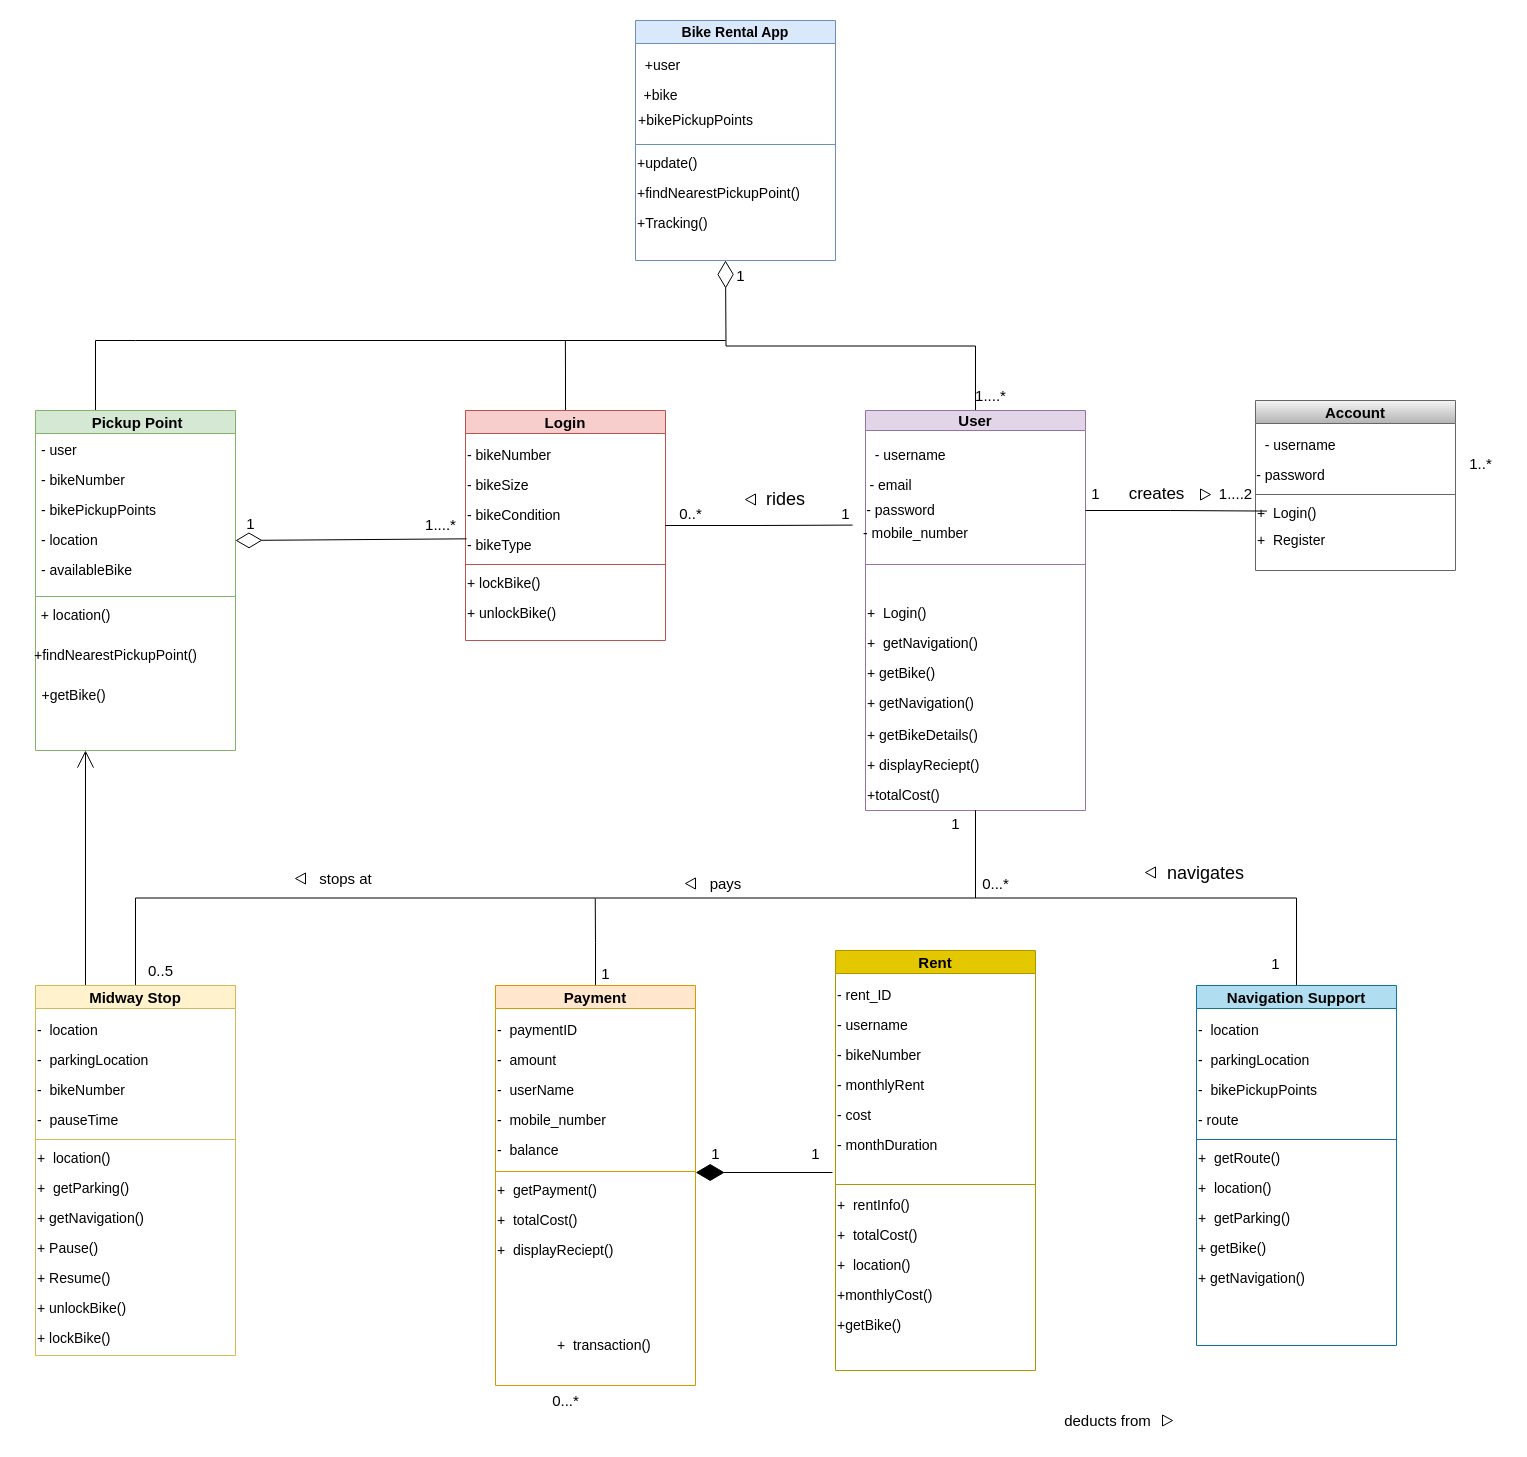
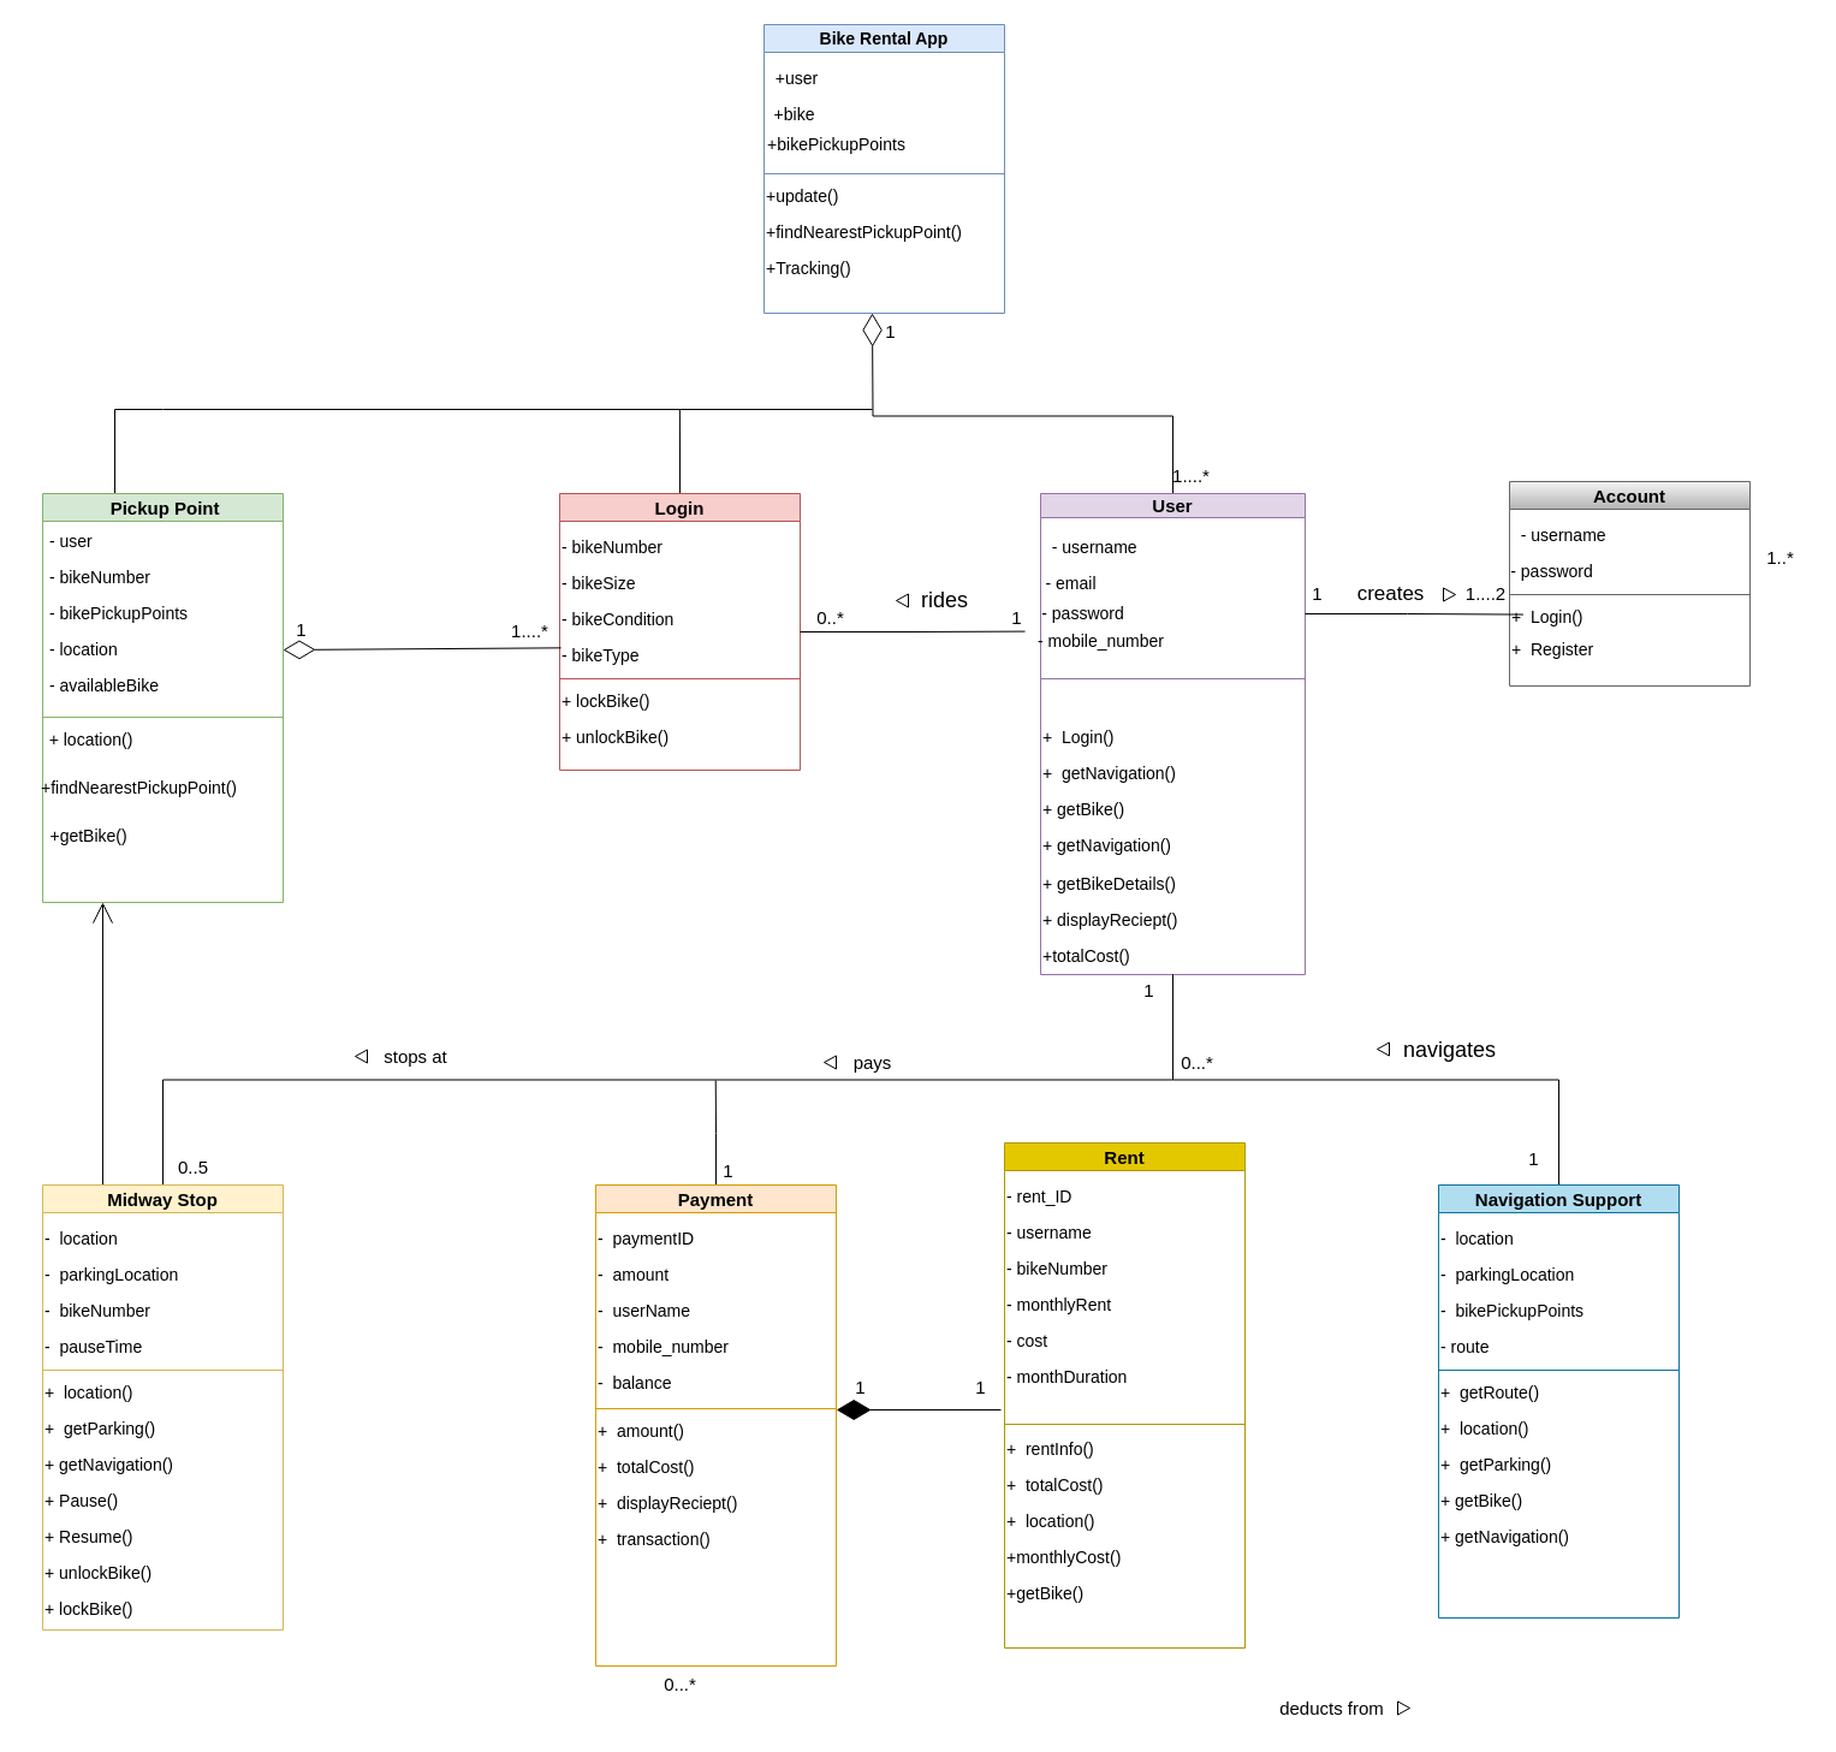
- <mxCell id="86" value="&lt;font style=&quot;font-size: 14px;&quot;&gt;+&amp;nbsp; getPayment()&lt;/font&gt;" style="text;html=1;align=left;verticalAlign=middle;resizable=0;points=[];autosize=1;strokeColor=none;fillColor=none;" parent="81" vertex="1"><mxGeometry y="190" width="120" height="30" as="geometry" /></mxCell>
+ <mxCell id="86" value="&lt;font style=&quot;font-size: 14px;&quot;&gt;+&amp;nbsp; amount()&lt;/font&gt;" style="text;html=1;align=left;verticalAlign=middle;resizable=0;points=[];autosize=1;strokeColor=none;fillColor=none;" parent="81" vertex="1"><mxGeometry y="190" width="120" height="30" as="geometry" /></mxCell>
- <mxCell id="90" value="&lt;font style=&quot;font-size: 14px;&quot;&gt;+&amp;nbsp; transaction()&lt;/font&gt;" style="text;html=1;align=left;verticalAlign=middle;resizable=0;points=[];autosize=1;strokeColor=none;fillColor=none;" parent="81" vertex="1"><mxGeometry x="60" y="345" width="120" height="30" as="geometry" /></mxCell>
+ <mxCell id="90" value="&lt;font style=&quot;font-size: 14px;&quot;&gt;+&amp;nbsp; transaction()&lt;/font&gt;" style="text;html=1;align=left;verticalAlign=middle;resizable=0;points=[];autosize=1;strokeColor=none;fillColor=none;" parent="81" vertex="1"><mxGeometry y="280" width="120" height="30" as="geometry" /></mxCell>
